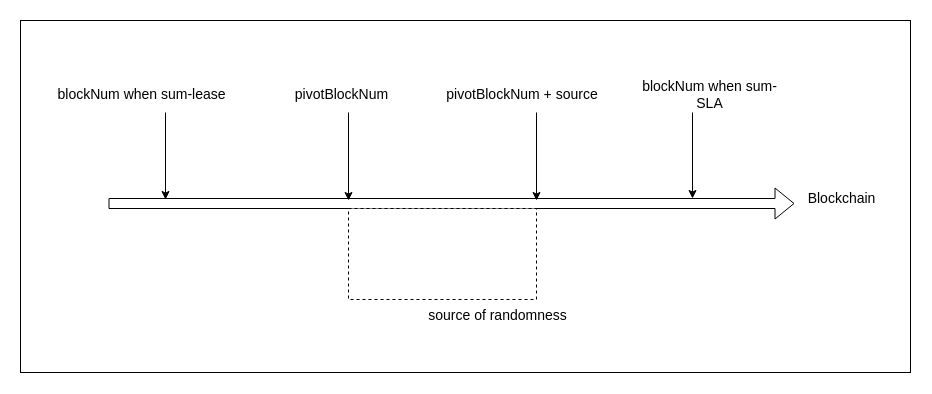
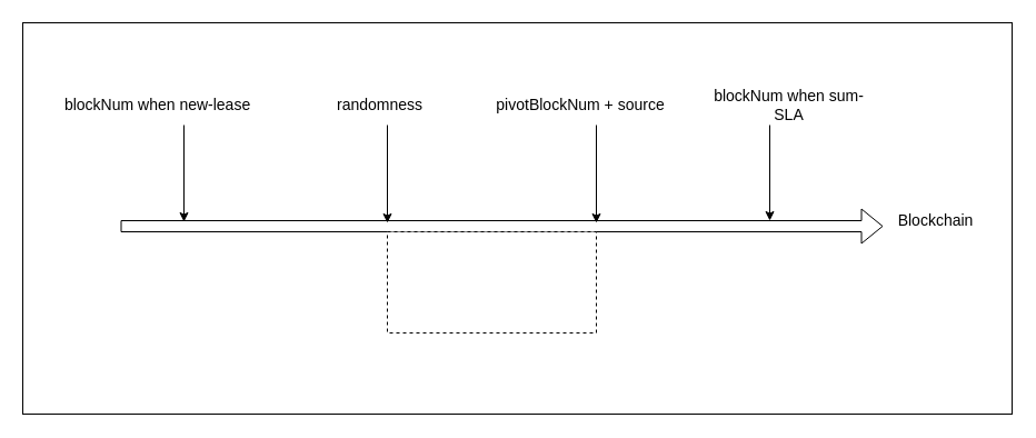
- <mxCell id="9" value="blockNum when sum-lease&amp;nbsp;" style="text;html=1;strokeColor=none;fillColor=none;align=center;verticalAlign=middle;whiteSpace=wrap;rounded=0;dashed=1;fontSize=14;" vertex="1" parent="1"><mxGeometry x="46" y="78" width="195" height="31" as="geometry" /></mxCell>
+ <mxCell id="9" value="blockNum when new-lease&amp;nbsp;" style="text;html=1;strokeColor=none;fillColor=none;align=center;verticalAlign=middle;whiteSpace=wrap;rounded=0;dashed=1;fontSize=14;" vertex="1" parent="1"><mxGeometry x="46" y="78" width="195" height="31" as="geometry" /></mxCell>
- <mxCell id="10" value="pivotBlockNum" style="text;html=1;strokeColor=none;fillColor=none;align=center;verticalAlign=middle;whiteSpace=wrap;rounded=0;dashed=1;fontSize=14;" vertex="1" parent="1"><mxGeometry x="271" y="78" width="141" height="31" as="geometry" /></mxCell>
+ <mxCell id="10" value="randomness" style="text;html=1;strokeColor=none;fillColor=none;align=center;verticalAlign=middle;whiteSpace=wrap;rounded=0;dashed=1;fontSize=14;" vertex="1" parent="1"><mxGeometry x="271" y="78" width="141" height="31" as="geometry" /></mxCell>
- <mxCell id="13" value="source of randomness" style="text;html=1;strokeColor=none;fillColor=none;align=center;verticalAlign=middle;whiteSpace=wrap;rounded=0;dashed=1;fontSize=14;" vertex="1" parent="1"><mxGeometry x="418" y="299" width="159" height="31" as="geometry" /></mxCell>
